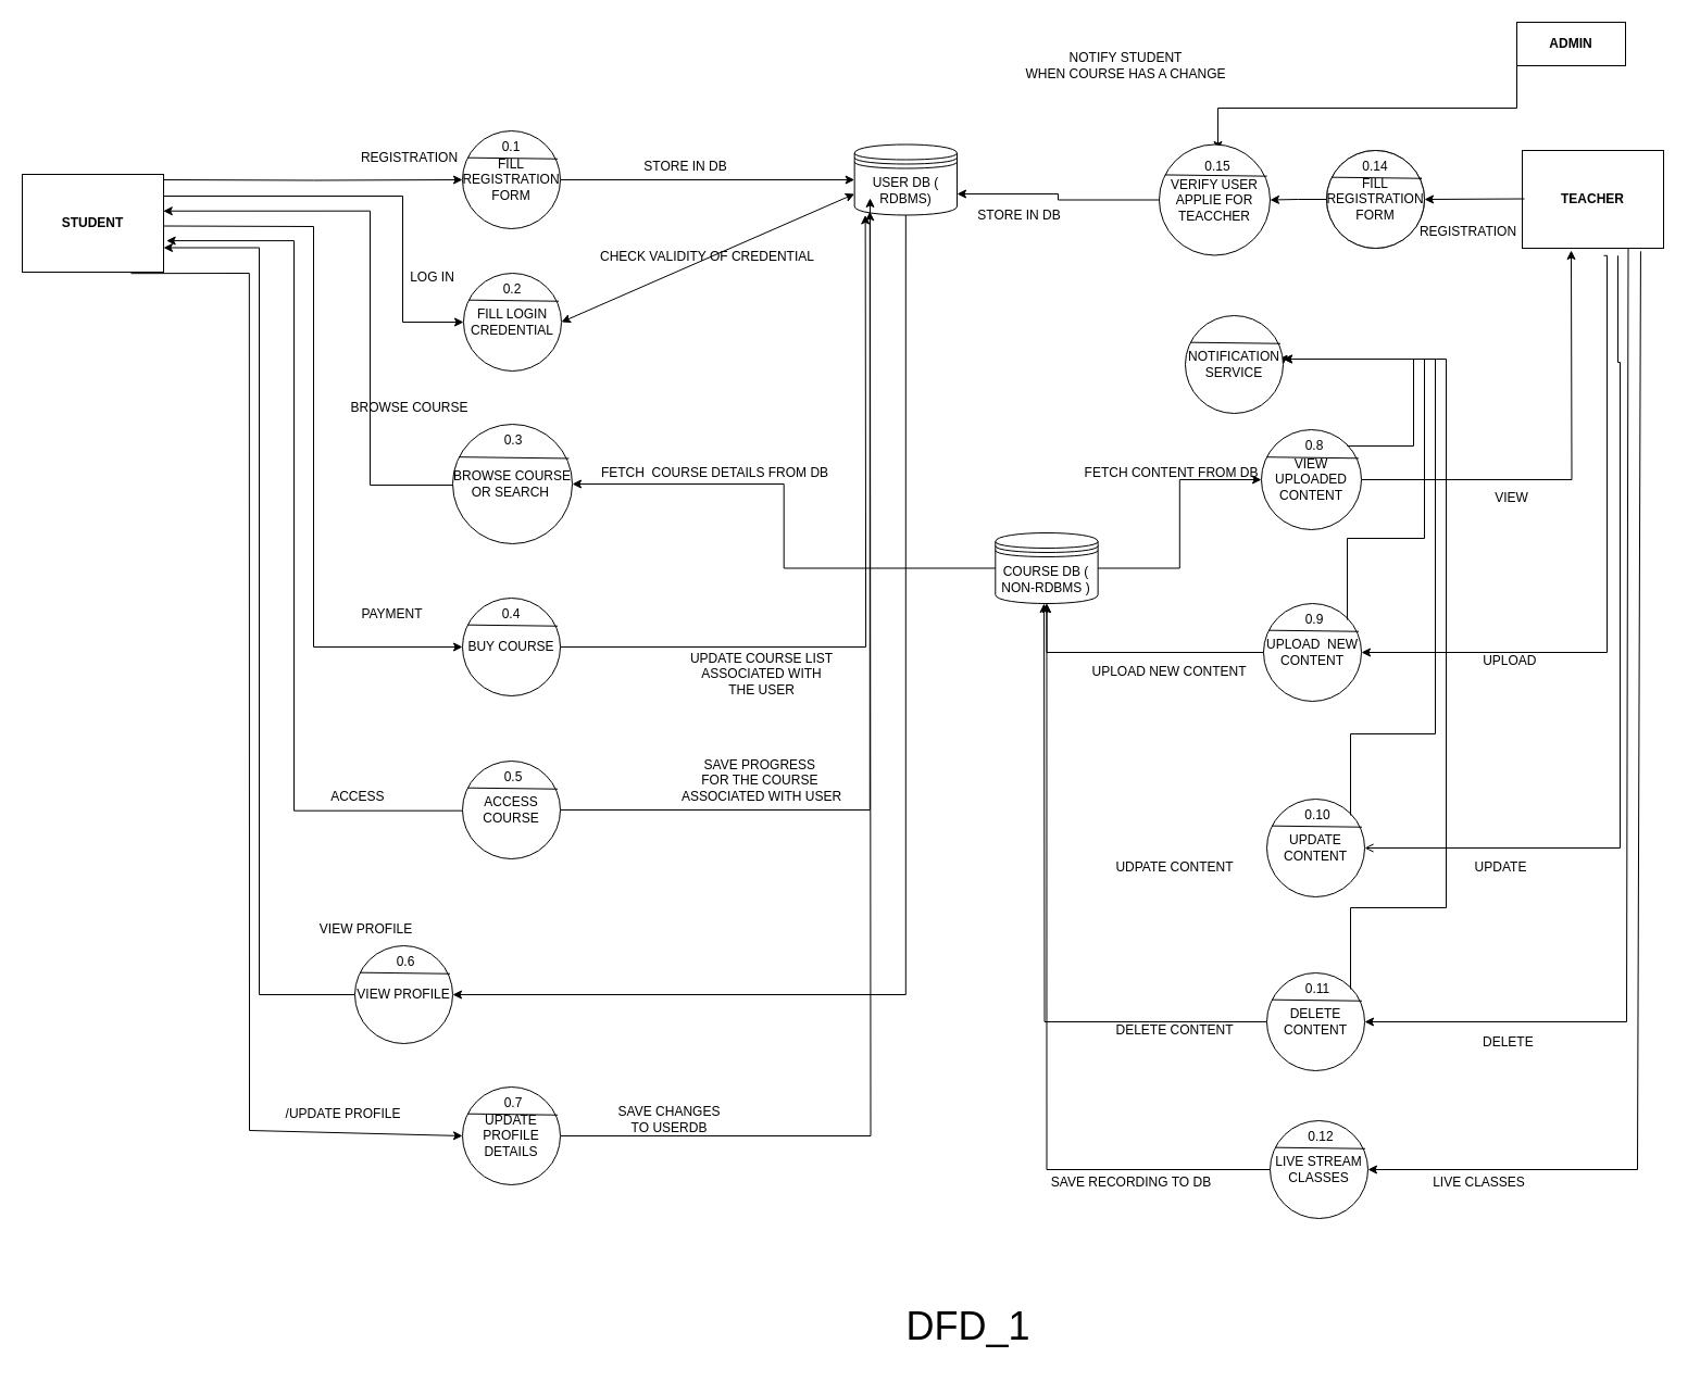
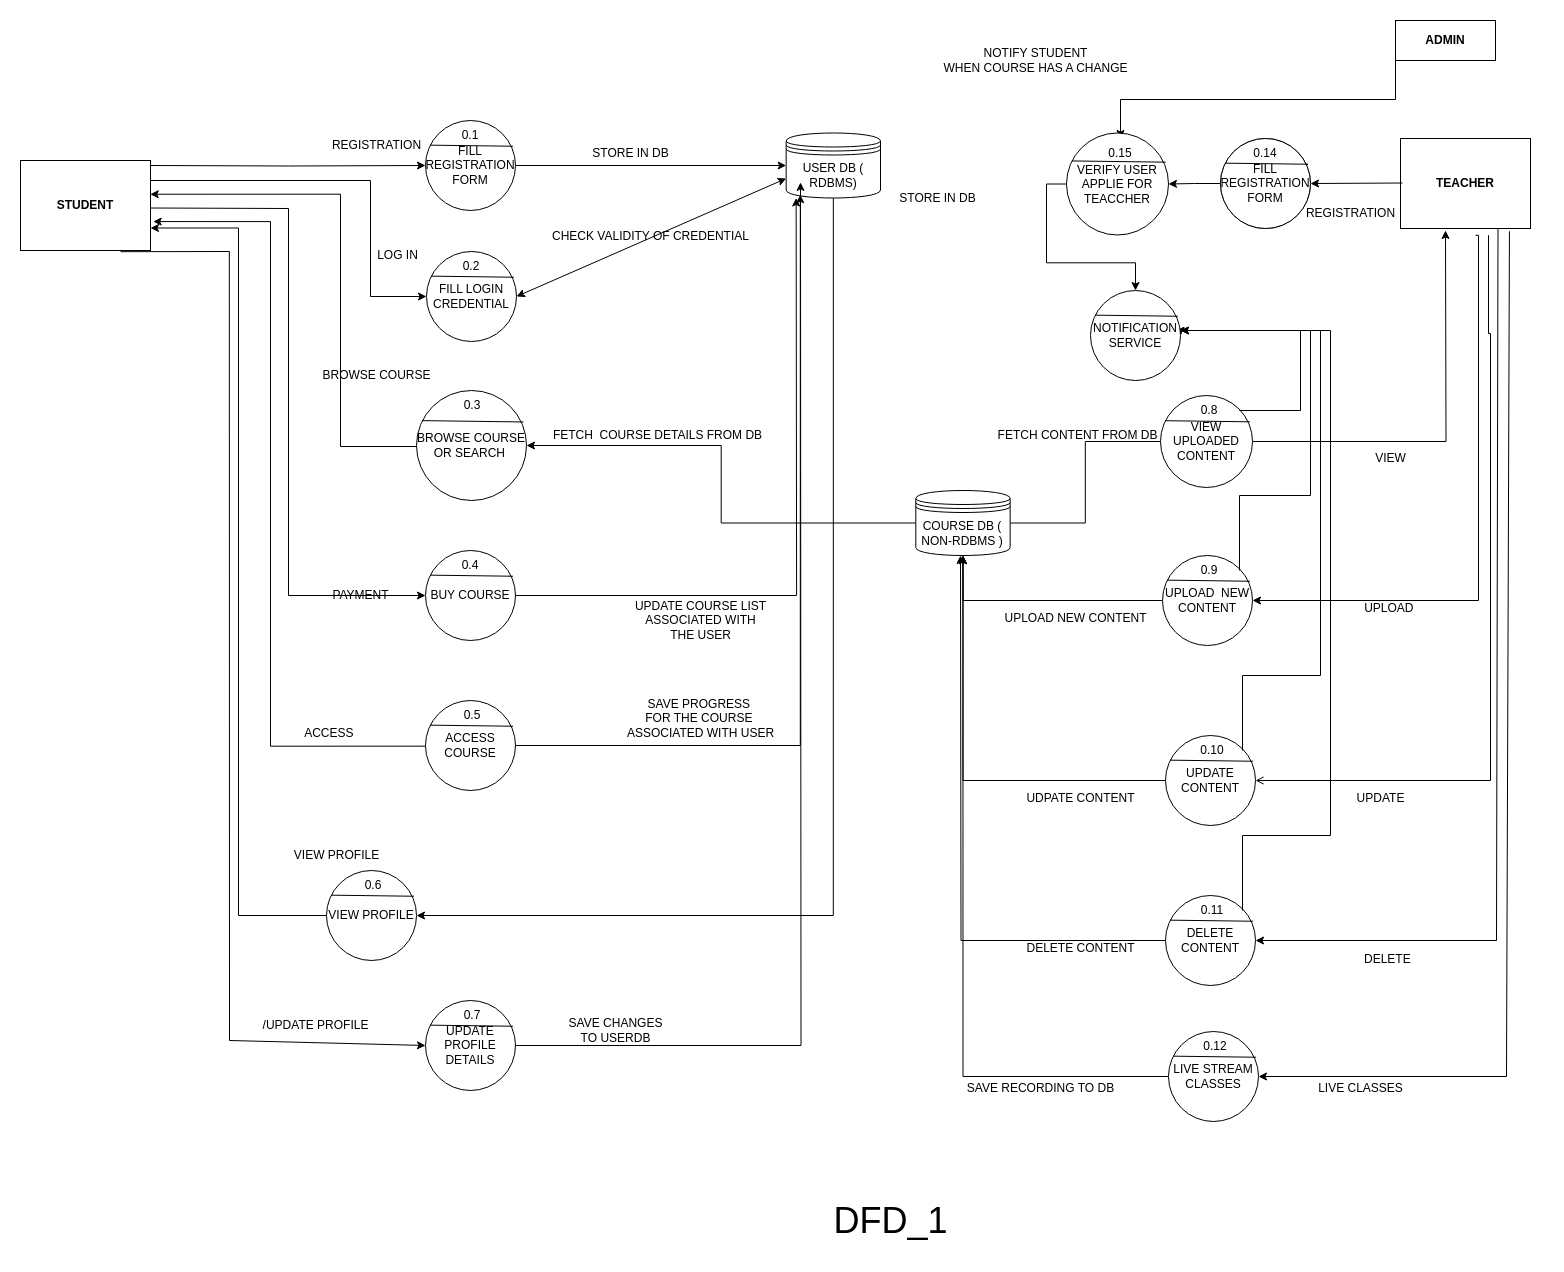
- <mxCell id="109" style="edgeStyle=orthogonalEdgeStyle;rounded=0;orthogonalLoop=1;jettySize=auto;html=1;exitX=0;exitY=0.5;exitDx=0;exitDy=0;entryX=1;entryY=0.7;entryDx=0;entryDy=0;" parent="1" source="110" target="24" edge="1"><mxGeometry relative="1" as="geometry" /></mxCell>
+ <mxCell id="109" style="edgeStyle=orthogonalEdgeStyle;rounded=0;orthogonalLoop=1;jettySize=auto;html=1;exitX=0;exitY=0.5;exitDx=0;exitDy=0;" parent="1" source="110" target="98" edge="1"><mxGeometry relative="1" as="geometry" /></mxCell>
- <mxCell id="31" style="edgeStyle=orthogonalEdgeStyle;rounded=0;orthogonalLoop=1;jettySize=auto;html=1;exitX=1;exitY=0.5;exitDx=0;exitDy=0;entryX=0;entryY=0.5;entryDx=0;entryDy=0;" parent="1" source="32" target="62" edge="1"><mxGeometry relative="1" as="geometry" /></mxCell>
+ <mxCell id="31" style="edgeStyle=orthogonalEdgeStyle;rounded=0;orthogonalLoop=1;jettySize=auto;html=1;exitX=1;exitY=0.5;exitDx=0;exitDy=0;entryX=0;entryY=0.5;entryDx=0;entryDy=0;endArrow=none;" parent="1" source="32" target="62" edge="1"><mxGeometry relative="1" as="geometry" /></mxCell>
- <mxCell id="35" value="PAYMENT" style="text;html=1;align=center;verticalAlign=middle;resizable=0;points=[];autosize=1;strokeColor=none;fillColor=none;" parent="1" vertex="1"><mxGeometry x="320" y="550" width="80" height="30" as="geometry" /></mxCell>
+ <mxCell id="35" value="PAYMENT" style="text;html=1;align=center;verticalAlign=middle;resizable=0;points=[];autosize=1;strokeColor=none;fillColor=none;" parent="1" vertex="1"><mxGeometry x="320" y="580" width="80" height="30" as="geometry" /></mxCell>
+ <mxCell id="71" style="edgeStyle=orthogonalEdgeStyle;rounded=0;orthogonalLoop=1;jettySize=auto;html=1;exitX=0;exitY=0.5;exitDx=0;exitDy=0;entryX=0.5;entryY=1;entryDx=0;entryDy=0;" parent="1" source="72" target="32" edge="1"><mxGeometry relative="1" as="geometry" /></mxCell>
